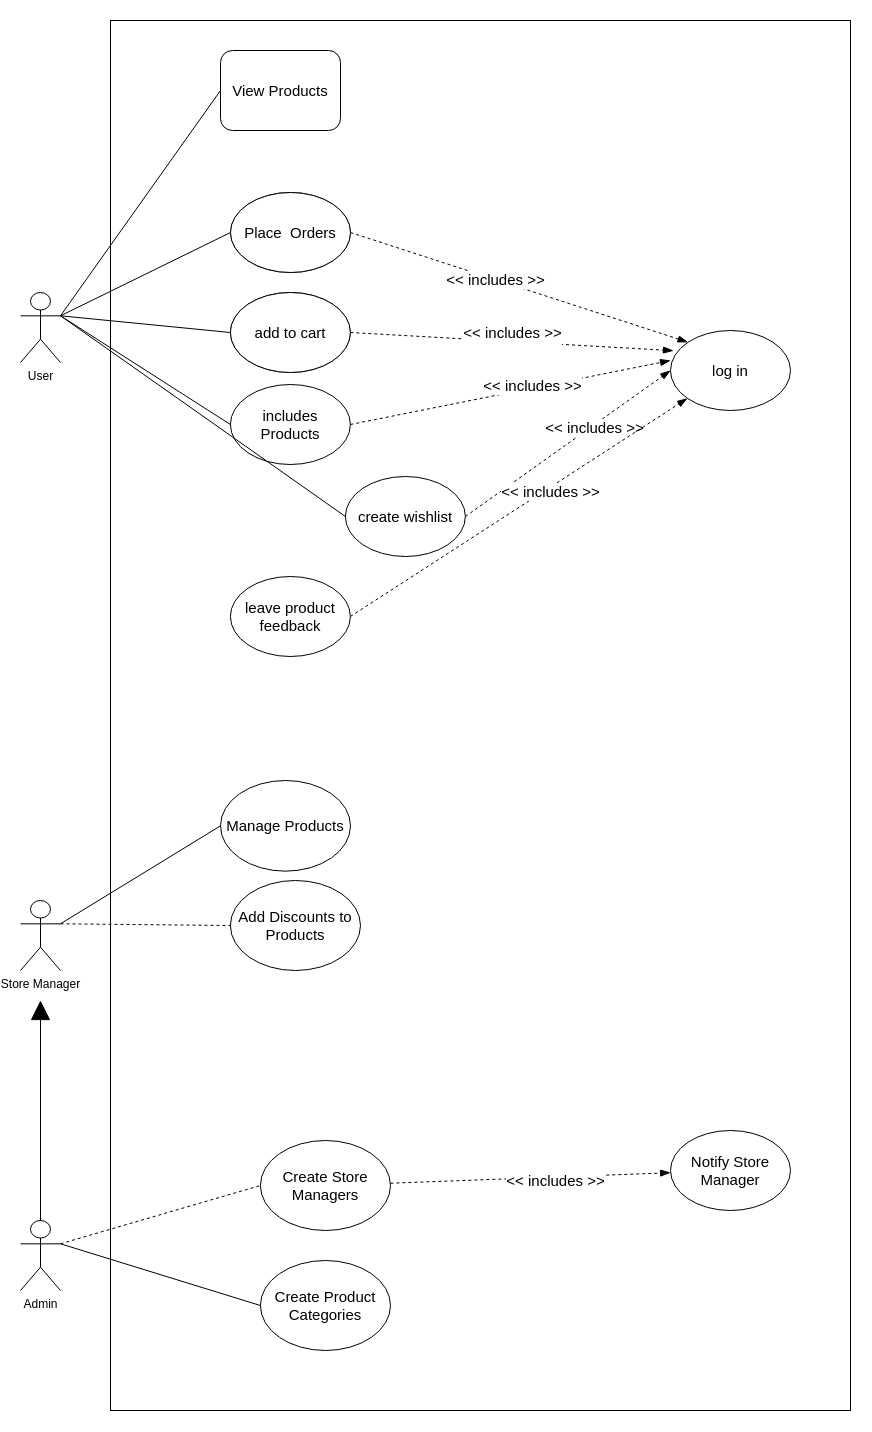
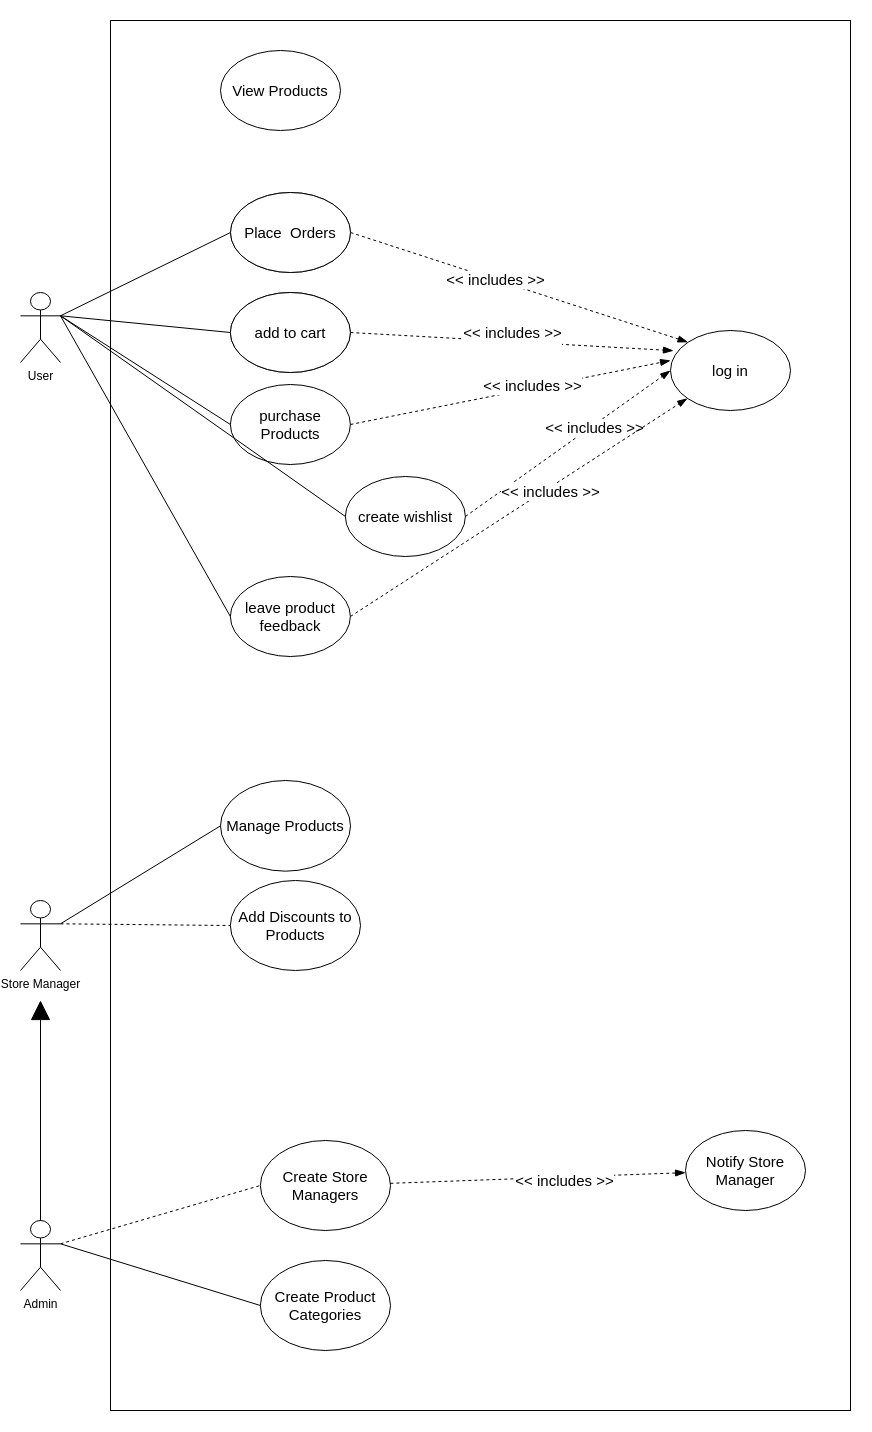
- <mxCell id="5" value="View Products" style="whiteSpace=wrap;html=1;fontSize=15;rounded=1;" vertex="1" parent="1"><mxGeometry x="220" y="50" width="120" height="80" as="geometry" /></mxCell>
+ <mxCell id="5" value="View Products" style="ellipse;whiteSpace=wrap;html=1;fontSize=15;" vertex="1" parent="1"><mxGeometry x="220" y="50" width="120" height="80" as="geometry" /></mxCell>
- <mxCell id="6" value="" style="endArrow=none;html=1;entryX=0;entryY=0.5;entryDx=0;entryDy=0;exitX=1;exitY=0.333;exitDx=0;exitDy=0;exitPerimeter=0;" edge="1" parent="1" source="4" target="5"><mxGeometry width="50" height="50" relative="1" as="geometry"><mxPoint x="90" y="320" as="sourcePoint" /><mxPoint x="440" y="300" as="targetPoint" /></mxGeometry></mxCell>
- <mxCell id="17" value="includes Products" style="ellipse;whiteSpace=wrap;html=1;fontSize=15;" vertex="1" parent="1"><mxGeometry x="229.88" y="384" width="120" height="80" as="geometry" /></mxCell>
+ <mxCell id="17" value="purchase Products" style="ellipse;whiteSpace=wrap;html=1;fontSize=15;" vertex="1" parent="1"><mxGeometry x="229.88" y="384" width="120" height="80" as="geometry" /></mxCell>
+ <mxCell id="26" value="" style="endArrow=none;html=1;entryX=0;entryY=0.5;entryDx=0;entryDy=0;exitX=1;exitY=0.333;exitDx=0;exitDy=0;exitPerimeter=0;" edge="1" parent="1" target="25" source="4"><mxGeometry width="50" height="50" relative="1" as="geometry"><mxPoint x="80" y="320" as="sourcePoint" /><mxPoint x="449.88" y="826" as="targetPoint" /></mxGeometry></mxCell>
- <mxCell id="37" value="Notify Store Manager" style="ellipse;whiteSpace=wrap;html=1;fontSize=15;" vertex="1" parent="1"><mxGeometry x="670" y="1130" width="120" height="80" as="geometry" /></mxCell>
+ <mxCell id="37" value="Notify Store Manager" style="ellipse;whiteSpace=wrap;html=1;fontSize=15;" vertex="1" parent="1"><mxGeometry x="685" y="1130" width="120" height="80" as="geometry" /></mxCell>
